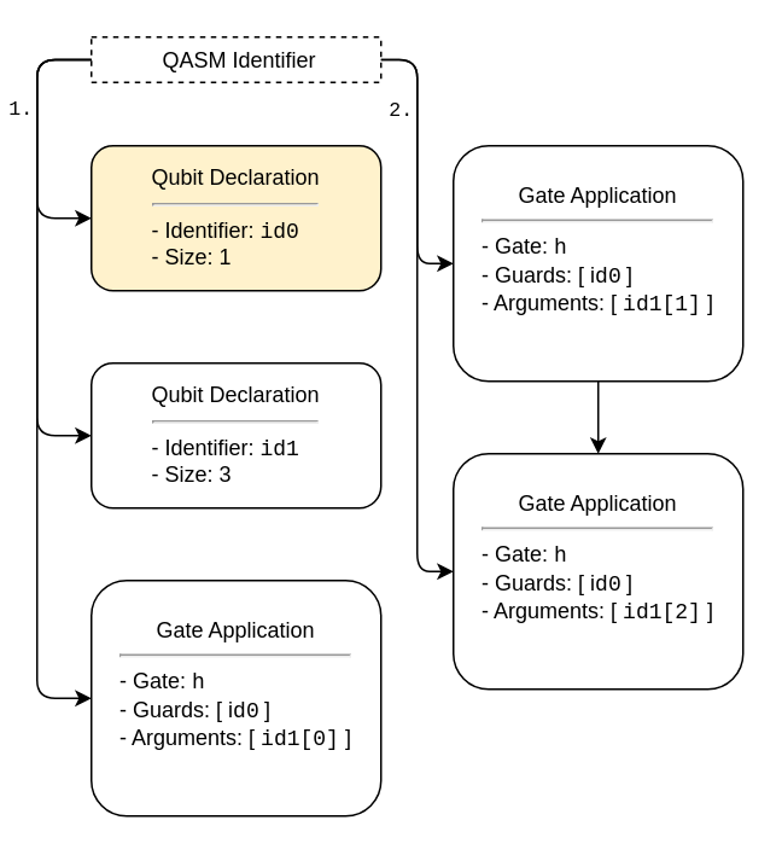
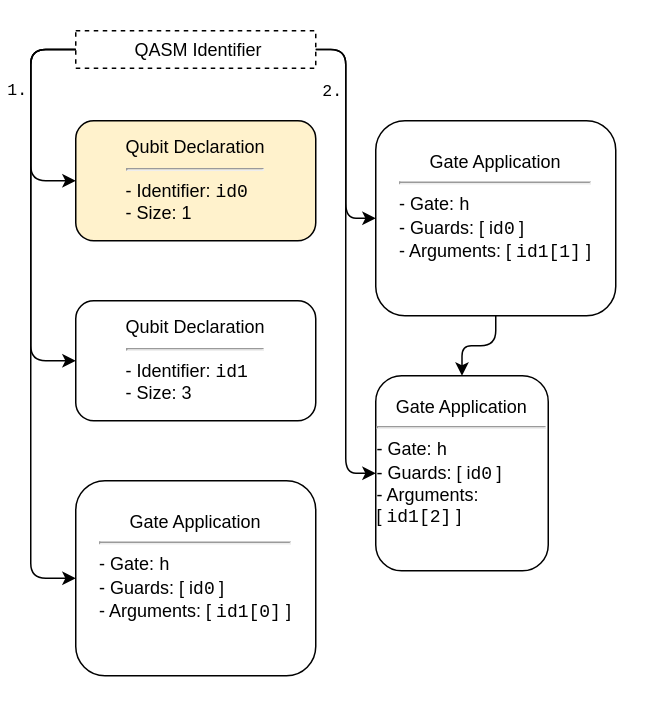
- <mxCell id="7" value="Gate Application&lt;br&gt;&lt;hr&gt;&lt;div style=&quot;text-align: left;&quot;&gt;&lt;span style=&quot;background-color: initial;&quot;&gt;- Gate: &lt;font face=&quot;Courier New&quot;&gt;h&lt;/font&gt;&lt;/span&gt;&lt;/div&gt;&lt;div style=&quot;text-align: left;&quot;&gt;&lt;span style=&quot;background-color: initial;&quot;&gt;- Guards: [&amp;nbsp;&lt;/span&gt;&lt;span style=&quot;white-space: pre; background-color: initial;&quot;&gt;i&lt;/span&gt;&lt;font style=&quot;white-space: pre; background-color: initial;&quot; face=&quot;Courier New&quot;&gt;d0&lt;/font&gt;&lt;span style=&quot;white-space: pre; background-color: initial;&quot;&gt;&#09;&lt;/span&gt;&lt;span style=&quot;background-color: initial;&quot;&gt;]&lt;/span&gt;&lt;/div&gt;&lt;div style=&quot;text-align: left;&quot;&gt;&lt;span style=&quot;background-color: initial;&quot;&gt;- Arguments: [&amp;nbsp;&lt;/span&gt;&lt;span style=&quot;background-color: initial;&quot;&gt;&lt;font face=&quot;Courier New&quot;&gt;id1[2]&lt;/font&gt;&amp;nbsp;&lt;/span&gt;&lt;span style=&quot;background-color: initial;&quot;&gt;]&lt;/span&gt;&lt;/div&gt;&lt;span style=&quot;text-align: left;&quot;&gt;&lt;br&gt;&lt;/span&gt;" style="rounded=1;whiteSpace=wrap;html=1;" vertex="1" parent="1"><mxGeometry x="250" y="250" width="160" height="130" as="geometry" /></mxCell>
+ <mxCell id="7" value="Gate Application&lt;br&gt;&lt;hr&gt;&lt;div style=&quot;text-align: left;&quot;&gt;&lt;span style=&quot;background-color: initial;&quot;&gt;- Gate: &lt;font face=&quot;Courier New&quot;&gt;h&lt;/font&gt;&lt;/span&gt;&lt;/div&gt;&lt;div style=&quot;text-align: left;&quot;&gt;&lt;span style=&quot;background-color: initial;&quot;&gt;- Guards: [&amp;nbsp;&lt;/span&gt;&lt;span style=&quot;white-space: pre; background-color: initial;&quot;&gt;i&lt;/span&gt;&lt;font style=&quot;white-space: pre; background-color: initial;&quot; face=&quot;Courier New&quot;&gt;d0&lt;/font&gt;&lt;span style=&quot;white-space: pre; background-color: initial;&quot;&gt;&#09;&lt;/span&gt;&lt;span style=&quot;background-color: initial;&quot;&gt;]&lt;/span&gt;&lt;/div&gt;&lt;div style=&quot;text-align: left;&quot;&gt;&lt;span style=&quot;background-color: initial;&quot;&gt;- Arguments: [&amp;nbsp;&lt;/span&gt;&lt;span style=&quot;background-color: initial;&quot;&gt;&lt;font face=&quot;Courier New&quot;&gt;id1[2]&lt;/font&gt;&amp;nbsp;&lt;/span&gt;&lt;span style=&quot;background-color: initial;&quot;&gt;]&lt;/span&gt;&lt;/div&gt;&lt;span style=&quot;text-align: left;&quot;&gt;&lt;br&gt;&lt;/span&gt;" style="rounded=1;whiteSpace=wrap;html=1;" vertex="1" parent="1"><mxGeometry x="250" y="250" width="115" height="130" as="geometry" /></mxCell>
